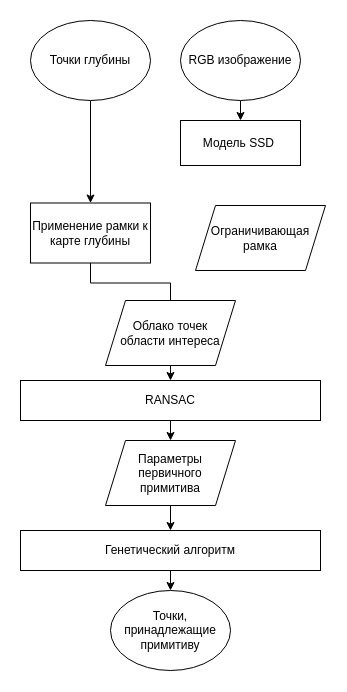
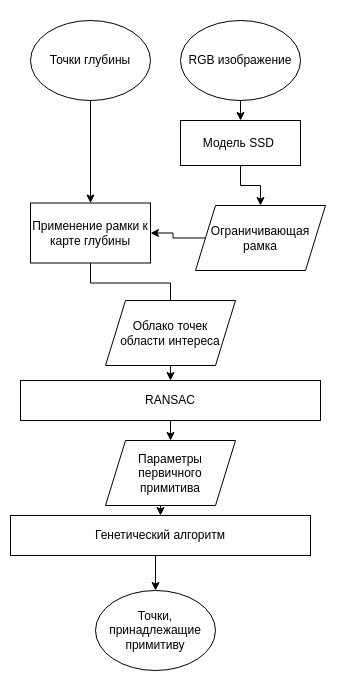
+ <mxCell id="6" style="edgeStyle=orthogonalEdgeStyle;rounded=0;orthogonalLoop=1;jettySize=auto;html=1;exitX=0.5;exitY=1;exitDx=0;exitDy=0;entryX=0.5;entryY=0;entryDx=0;entryDy=0;" edge="1" parent="1" source="7" target="13"><mxGeometry relative="1" as="geometry" /></mxCell>
+ <mxCell id="12" style="edgeStyle=orthogonalEdgeStyle;rounded=0;orthogonalLoop=1;jettySize=auto;html=1;exitX=0;exitY=0.5;exitDx=0;exitDy=0;entryX=1;entryY=0.5;entryDx=0;entryDy=0;" edge="1" parent="1" source="13" target="11"><mxGeometry relative="1" as="geometry" /></mxCell>
- <mxCell id="19" value="Генетический алгоритм" style="rounded=0;whiteSpace=wrap;html=1;" vertex="1" parent="1"><mxGeometry x="20" y="530" width="300" height="40" as="geometry" /></mxCell>
+ <mxCell id="19" value="Генетический алгоритм" style="rounded=0;whiteSpace=wrap;html=1;" vertex="1" parent="1"><mxGeometry x="10" y="515" width="300" height="40" as="geometry" /></mxCell>
- <mxCell id="20" value="&lt;span&gt;Точки,&lt;/span&gt;&lt;br&gt;&lt;span&gt;принадлежащие примитиву&lt;/span&gt;" style="ellipse;whiteSpace=wrap;html=1;" vertex="1" parent="1"><mxGeometry x="110" y="590" width="120" height="80" as="geometry" /></mxCell>
+ <mxCell id="20" value="&lt;span&gt;Точки,&lt;/span&gt;&lt;br&gt;&lt;span&gt;принадлежащие примитиву&lt;/span&gt;" style="ellipse;whiteSpace=wrap;html=1;" vertex="1" parent="1"><mxGeometry x="95" y="590" width="120" height="80" as="geometry" /></mxCell>
